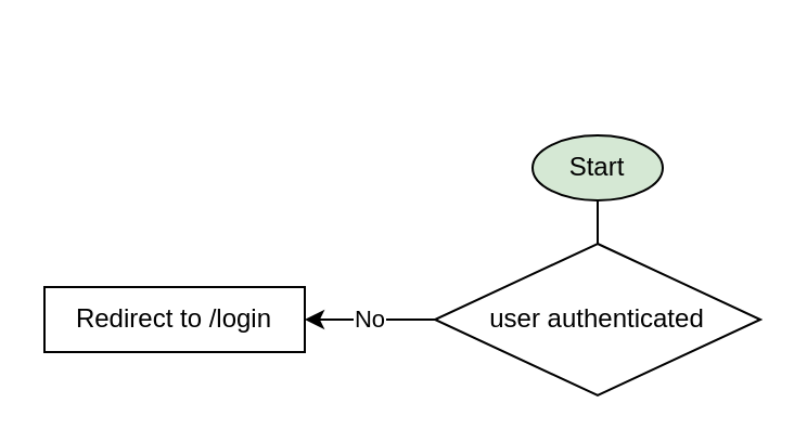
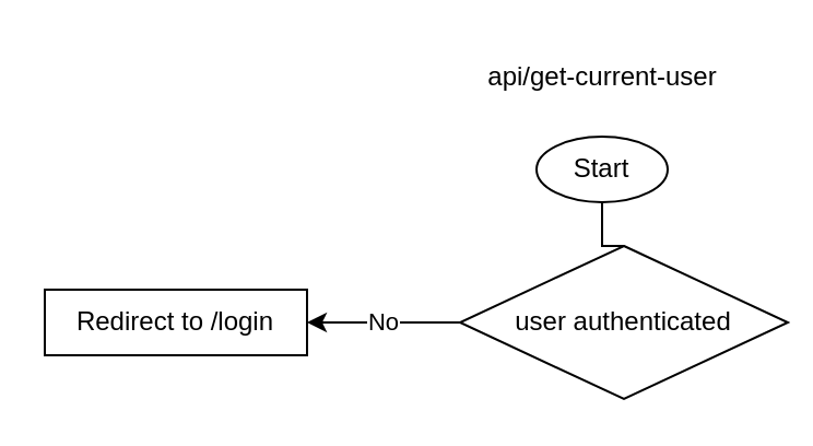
+ <mxCell id="4" value="api/get-current-user" style="text;html=1;align=center;verticalAlign=middle;resizable=0;points=[];autosize=1;strokeColor=none;fillColor=none;" vertex="1" parent="1"><mxGeometry x="210" y="20" width="130" height="30" as="geometry" /></mxCell>
- <mxCell id="3" value="Start" style="ellipse;whiteSpace=wrap;html=1;fillColor=#d5e8d4;" vertex="1" parent="1"><mxGeometry x="245" y="62" width="60" height="30" as="geometry" /></mxCell>
+ <mxCell id="3" value="Start" style="ellipse;whiteSpace=wrap;html=1;" vertex="1" parent="1"><mxGeometry x="245" y="62" width="60" height="30" as="geometry" /></mxCell>
- <mxCell id="6" value="user authenticated" style="rhombus;whiteSpace=wrap;html=1;" vertex="1" parent="1"><mxGeometry x="200" y="112" width="150" height="70" as="geometry" /></mxCell>
+ <mxCell id="6" value="user authenticated" style="rhombus;whiteSpace=wrap;html=1;" vertex="1" parent="1"><mxGeometry x="210" y="112" width="150" height="70" as="geometry" /></mxCell>
